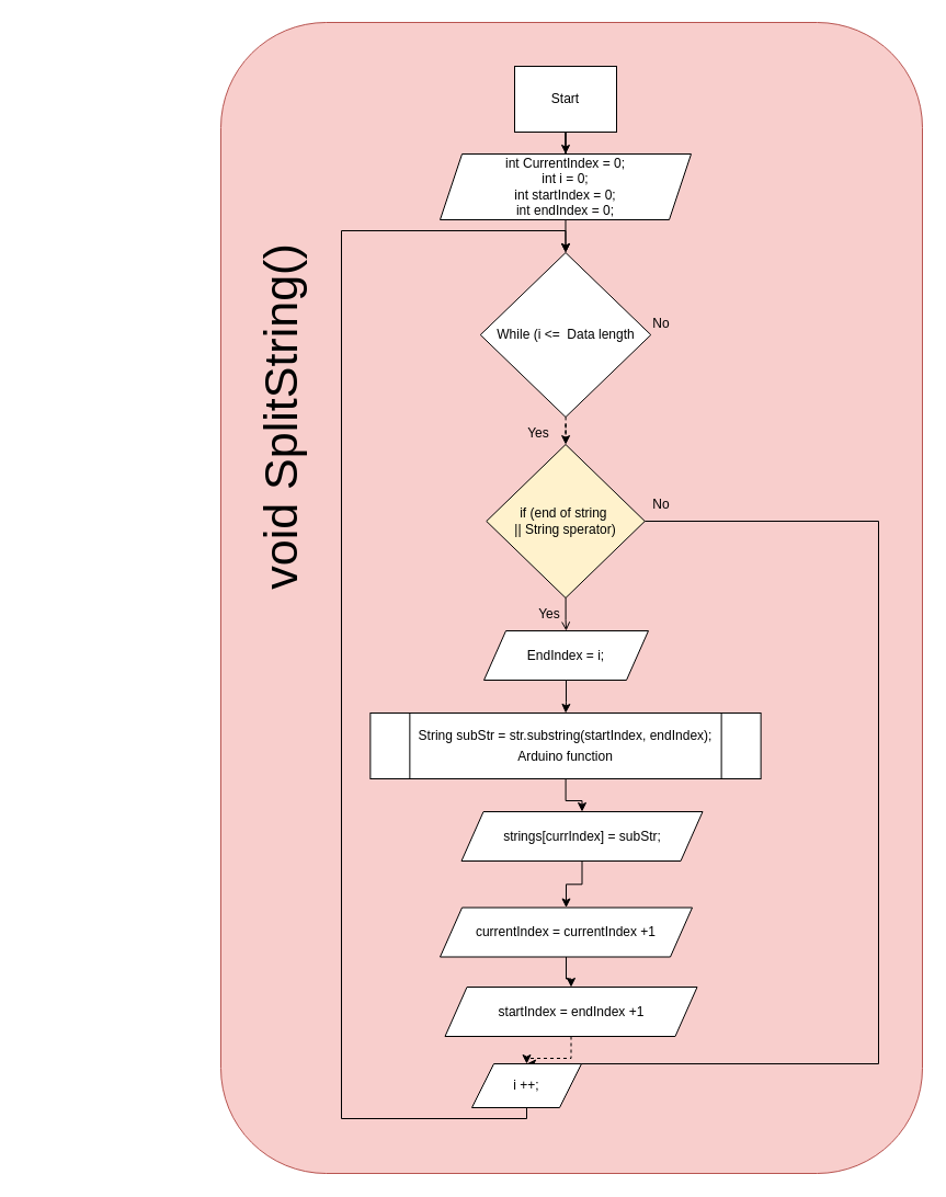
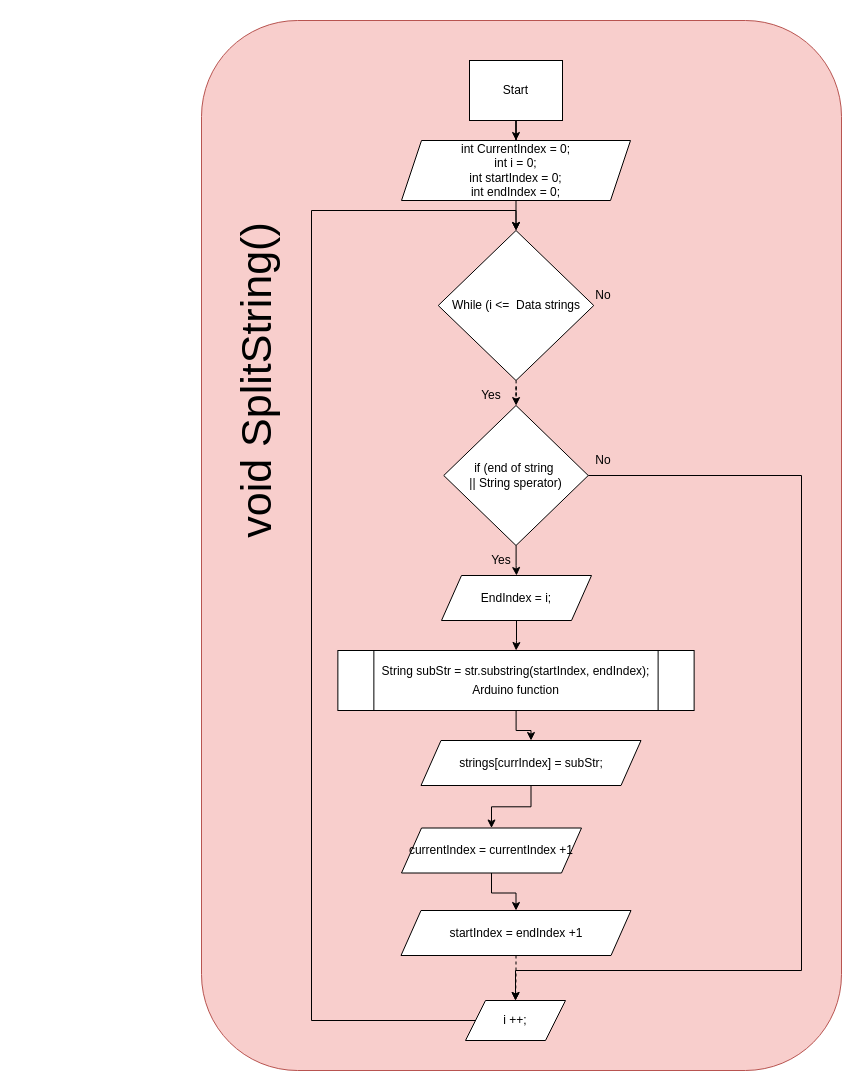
- <mxCell id="9" value="While (i &amp;lt;=&amp;nbsp; Data length" style="rhombus;whiteSpace=wrap;html=1;" vertex="1" parent="1"><mxGeometry x="437.75" y="230" width="155.5" height="150" as="geometry" /></mxCell>
+ <mxCell id="9" value="While (i &amp;lt;=&amp;nbsp; Data strings" style="rhombus;whiteSpace=wrap;html=1;" vertex="1" parent="1"><mxGeometry x="437.75" y="230" width="155.5" height="150" as="geometry" /></mxCell>
- <mxCell id="14" value="if (end of string&amp;nbsp;&lt;div&gt;|| String sperator)&lt;/div&gt;" style="rhombus;whiteSpace=wrap;html=1;fillColor=#fff2cc;" vertex="1" parent="1"><mxGeometry x="443.25" y="405" width="144.5" height="140" as="geometry" /></mxCell>
+ <mxCell id="14" value="if (end of string&amp;nbsp;&lt;div&gt;|| String sperator)&lt;/div&gt;" style="rhombus;whiteSpace=wrap;html=1;" vertex="1" parent="1"><mxGeometry x="443.25" y="405" width="144.5" height="140" as="geometry" /></mxCell>
- <mxCell id="12" value="" style="edgeStyle=orthogonalEdgeStyle;rounded=0;orthogonalLoop=1;jettySize=auto;html=1;endArrow=open;" edge="1" parent="1" source="14" target="18"><mxGeometry relative="1" as="geometry" /></mxCell>
+ <mxCell id="12" value="" style="edgeStyle=orthogonalEdgeStyle;rounded=0;orthogonalLoop=1;jettySize=auto;html=1;" edge="1" parent="1" source="14" target="18"><mxGeometry relative="1" as="geometry" /></mxCell>
- <mxCell id="26" value="currentIndex = currentIndex +1" style="shape=parallelogram;perimeter=parallelogramPerimeter;whiteSpace=wrap;html=1;fixedSize=1;" vertex="1" parent="1"><mxGeometry x="401" y="827.5" width="230" height="45" as="geometry" /></mxCell>
+ <mxCell id="26" value="currentIndex = currentIndex +1" style="shape=parallelogram;perimeter=parallelogramPerimeter;whiteSpace=wrap;html=1;fixedSize=1;" vertex="1" parent="1"><mxGeometry x="401" y="827.5" width="180" height="45" as="geometry" /></mxCell>
- <mxCell id="28" value="startIndex = endIndex +1" style="shape=parallelogram;perimeter=parallelogramPerimeter;whiteSpace=wrap;html=1;fixedSize=1;" vertex="1" parent="1"><mxGeometry x="405.5" y="900" width="230" height="45" as="geometry" /></mxCell>
+ <mxCell id="28" value="startIndex = endIndex +1" style="shape=parallelogram;perimeter=parallelogramPerimeter;whiteSpace=wrap;html=1;fixedSize=1;" vertex="1" parent="1"><mxGeometry x="400.5" y="910" width="230" height="45" as="geometry" /></mxCell>
- <mxCell id="20" value="i ++;" style="shape=parallelogram;perimeter=parallelogramPerimeter;whiteSpace=wrap;html=1;fixedSize=1;" vertex="1" parent="1"><mxGeometry x="430" y="970" width="100" height="40" as="geometry" /></mxCell>
+ <mxCell id="20" value="i ++;" style="shape=parallelogram;perimeter=parallelogramPerimeter;whiteSpace=wrap;html=1;fixedSize=1;" vertex="1" parent="1"><mxGeometry x="465" y="1000" width="100" height="40" as="geometry" /></mxCell>
